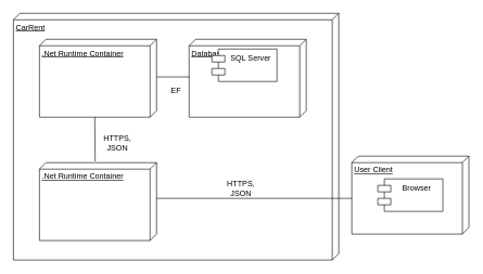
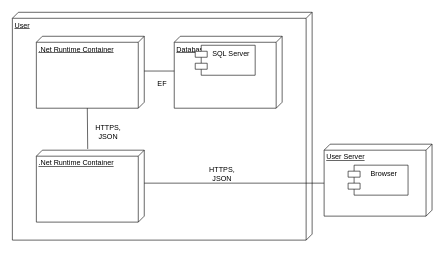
- <mxCell id="2" value="CarRent" style="verticalAlign=top;align=left;spacingTop=8;spacingLeft=2;spacingRight=12;shape=cube;size=10;direction=south;fontStyle=4;html=1;" vertex="1" parent="1"><mxGeometry x="20" y="20" width="500" height="380" as="geometry" /></mxCell>
+ <mxCell id="2" value="User" style="verticalAlign=top;align=left;spacingTop=8;spacingLeft=2;spacingRight=12;shape=cube;size=10;direction=south;fontStyle=4;html=1;" vertex="1" parent="1"><mxGeometry x="20" y="20" width="500" height="380" as="geometry" /></mxCell>
- <mxCell id="11" value="User Client" style="verticalAlign=top;align=left;spacingTop=8;spacingLeft=2;spacingRight=12;shape=cube;size=10;direction=south;fontStyle=4;html=1;" vertex="1" parent="1"><mxGeometry x="540" y="240" width="180" height="120" as="geometry" /></mxCell>
+ <mxCell id="11" value="User Server" style="verticalAlign=top;align=left;spacingTop=8;spacingLeft=2;spacingRight=12;shape=cube;size=10;direction=south;fontStyle=4;html=1;" vertex="1" parent="1"><mxGeometry x="540" y="240" width="180" height="120" as="geometry" /></mxCell>
